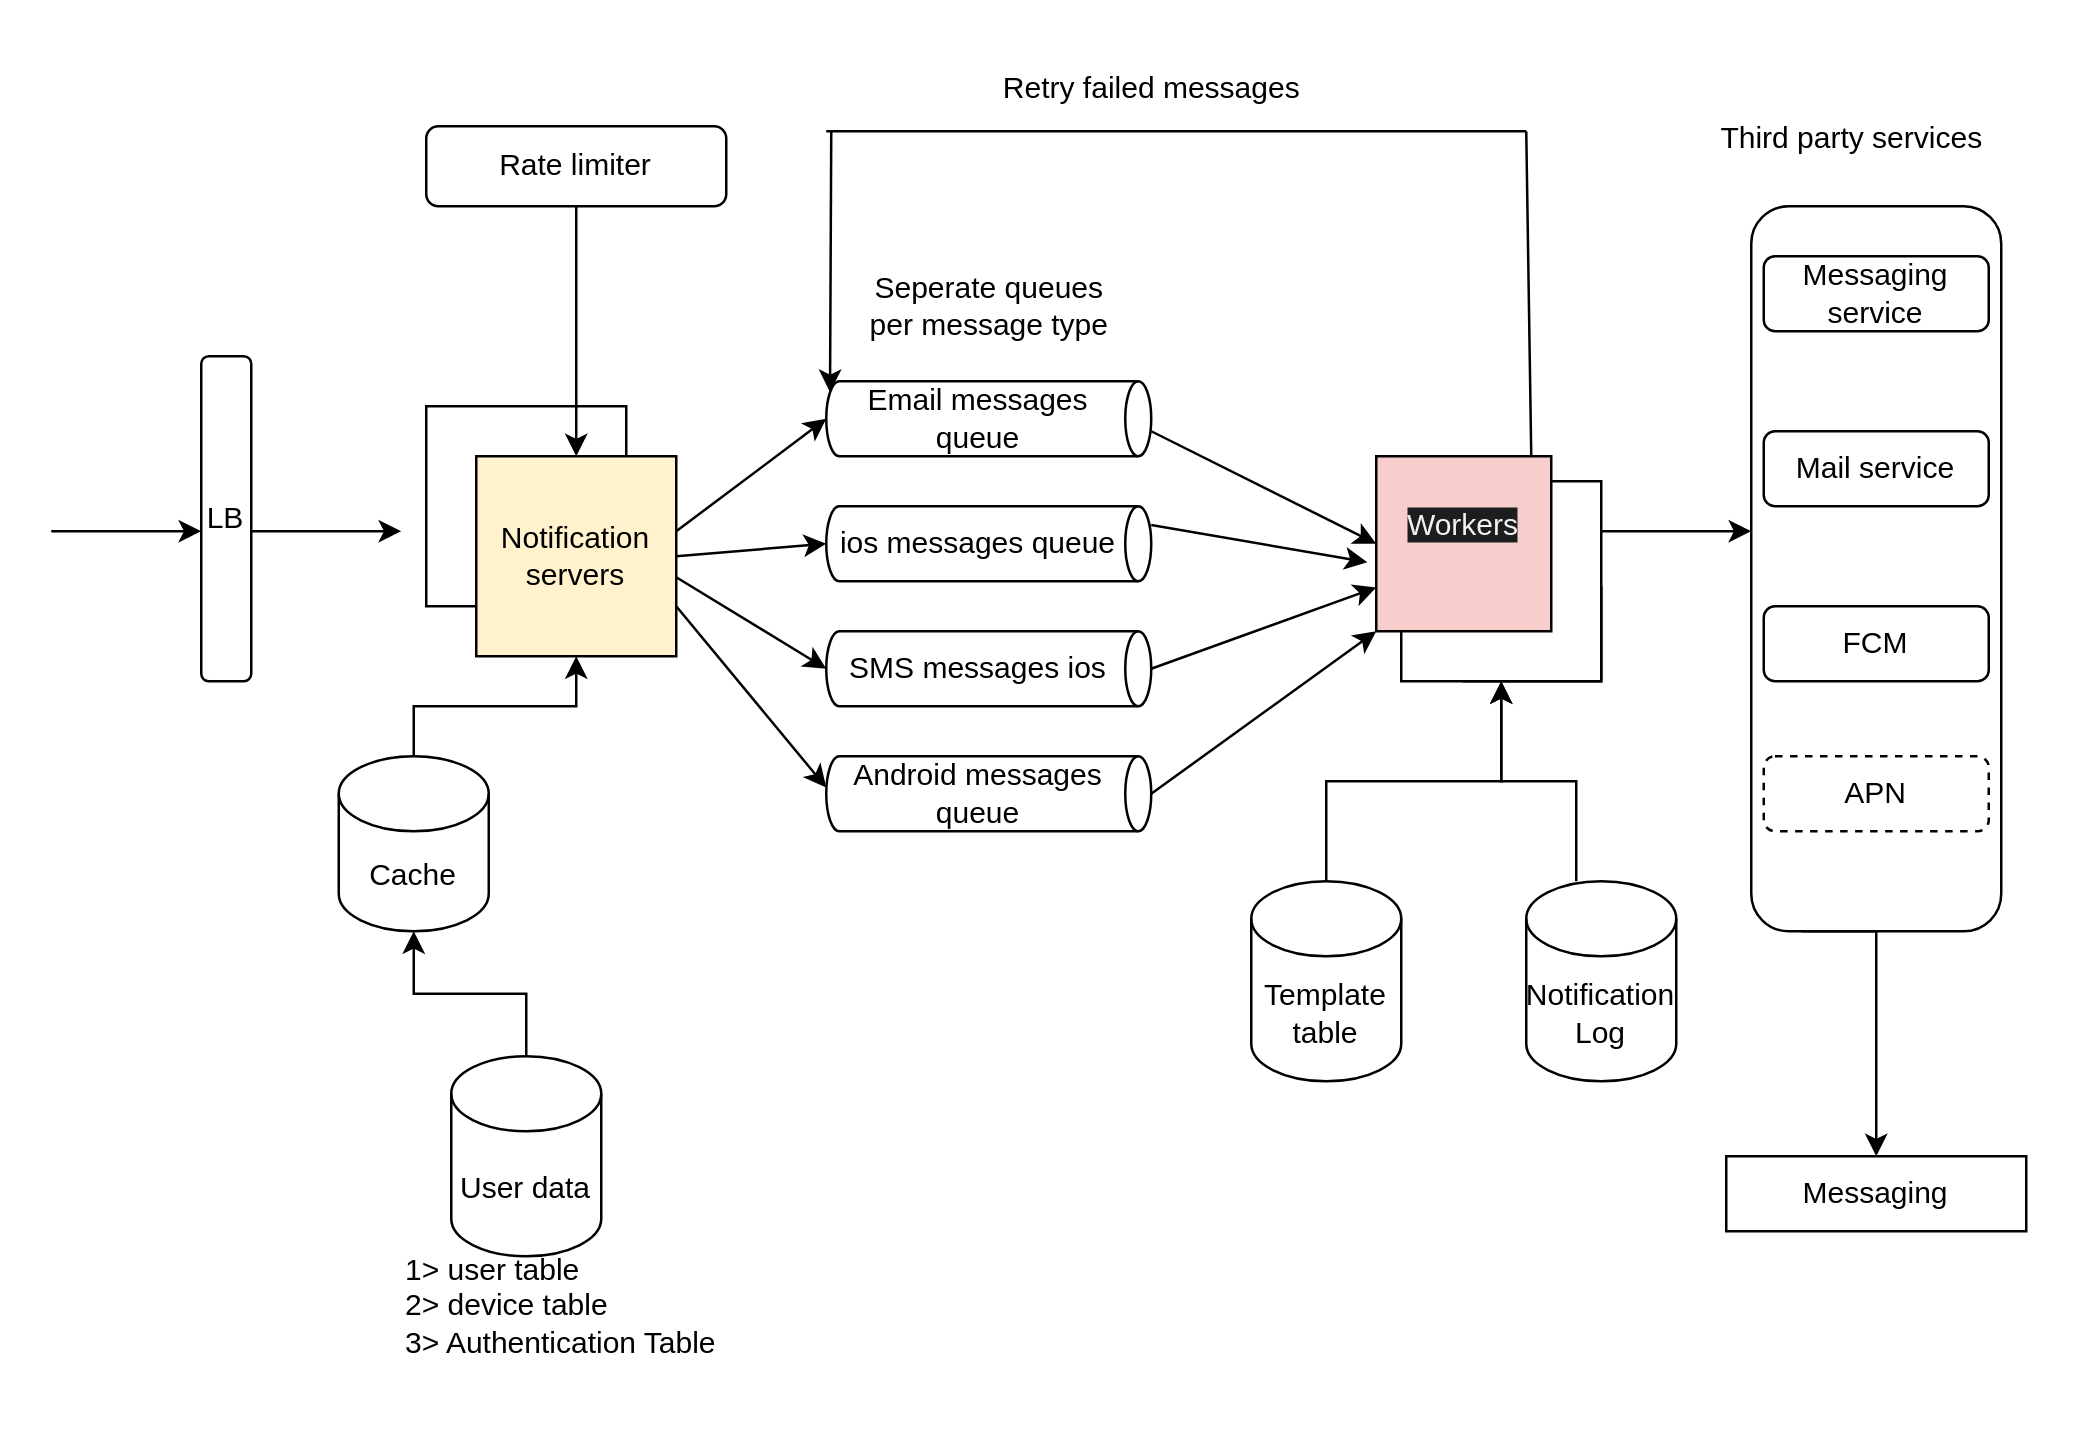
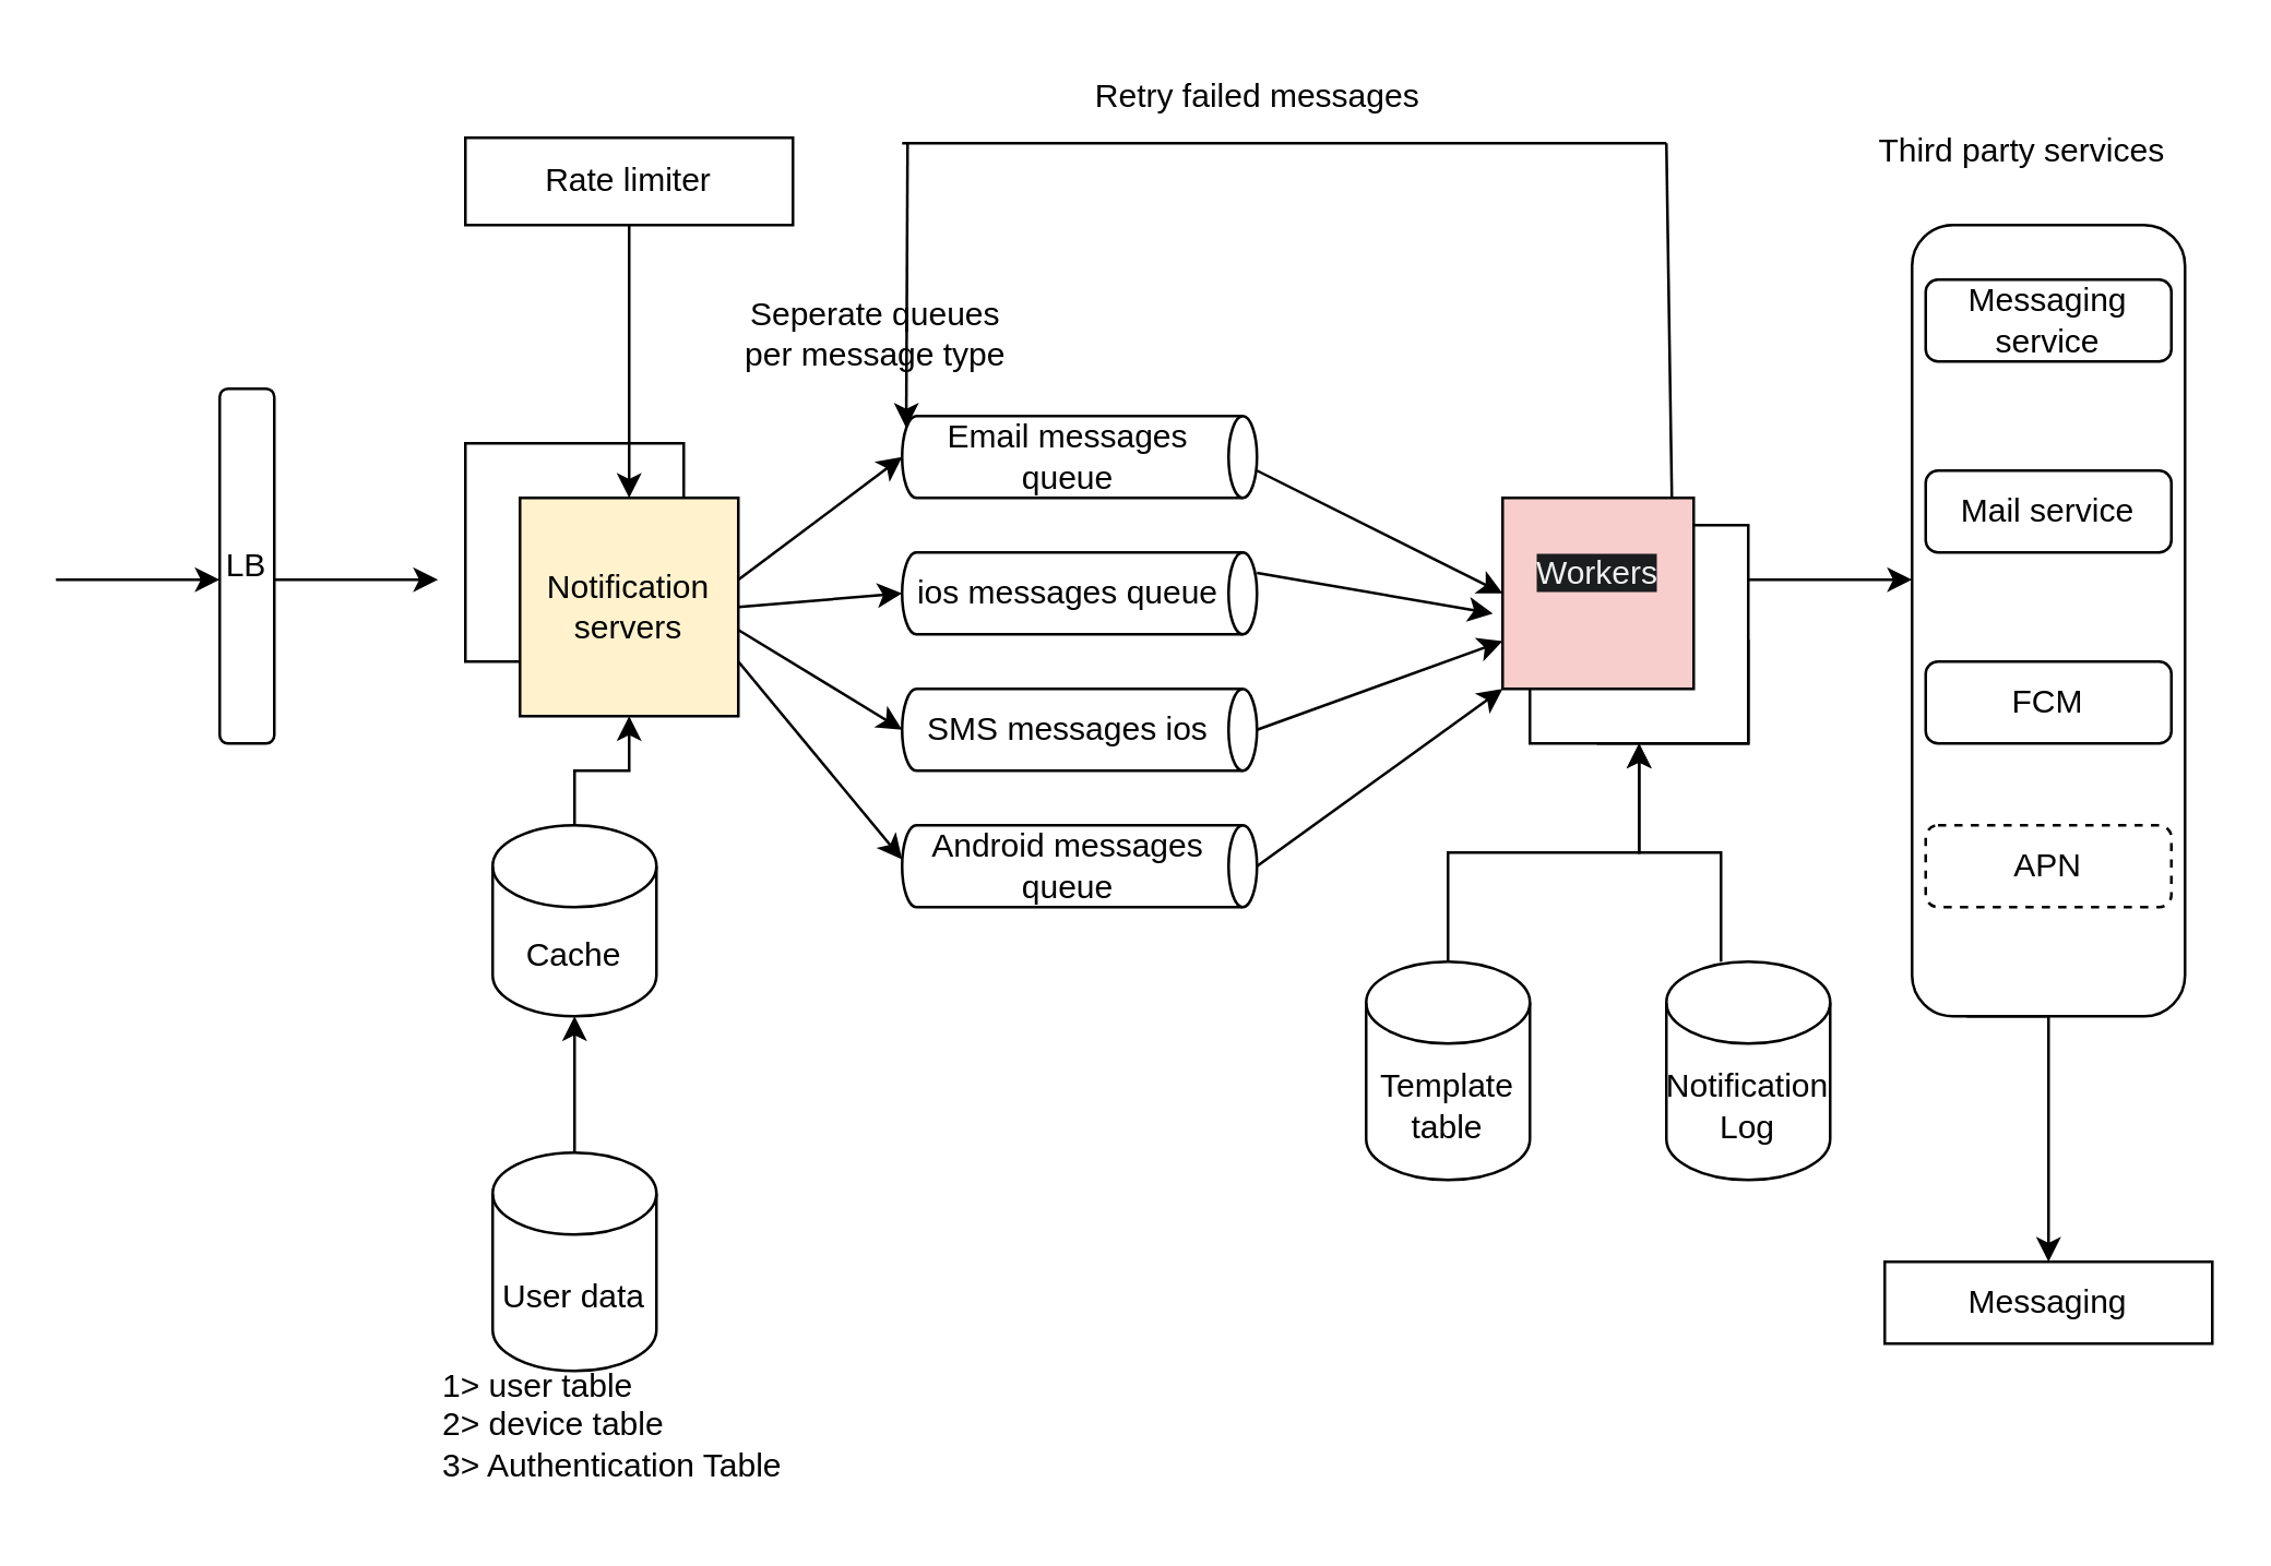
- <mxCell id="47" value="Rate limiter" style="whiteSpace=wrap;html=1;rounded=1;" vertex="1" parent="1"><mxGeometry x="170" y="50" width="120" height="32" as="geometry" /></mxCell>
+ <mxCell id="47" value="Rate limiter" style="rounded=0;whiteSpace=wrap;html=1;" vertex="1" parent="1"><mxGeometry x="170" y="50" width="120" height="32" as="geometry" /></mxCell>
- <mxCell id="28" value="Seperate queues&lt;div&gt;per message type&lt;/div&gt;" style="text;html=1;align=center;verticalAlign=middle;resizable=0;points=[];autosize=1;strokeColor=none;fillColor=none;" parent="1" vertex="1"><mxGeometry x="335" y="102" width="120" height="40" as="geometry" /></mxCell>
+ <mxCell id="28" value="Seperate queues&lt;div&gt;per message type&lt;/div&gt;" style="text;html=1;align=center;verticalAlign=middle;resizable=0;points=[];autosize=1;strokeColor=none;fillColor=none;" parent="1" vertex="1"><mxGeometry x="260" y="102" width="120" height="40" as="geometry" /></mxCell>
- <mxCell id="31" value="Cache" style="shape=cylinder3;whiteSpace=wrap;html=1;boundedLbl=1;backgroundOutline=1;size=15;" parent="1" vertex="1"><mxGeometry x="135" y="302" width="60" height="70" as="geometry" /></mxCell>
+ <mxCell id="31" value="Cache" style="shape=cylinder3;whiteSpace=wrap;html=1;boundedLbl=1;backgroundOutline=1;size=15;" parent="1" vertex="1"><mxGeometry x="180" y="302" width="60" height="70" as="geometry" /></mxCell>
